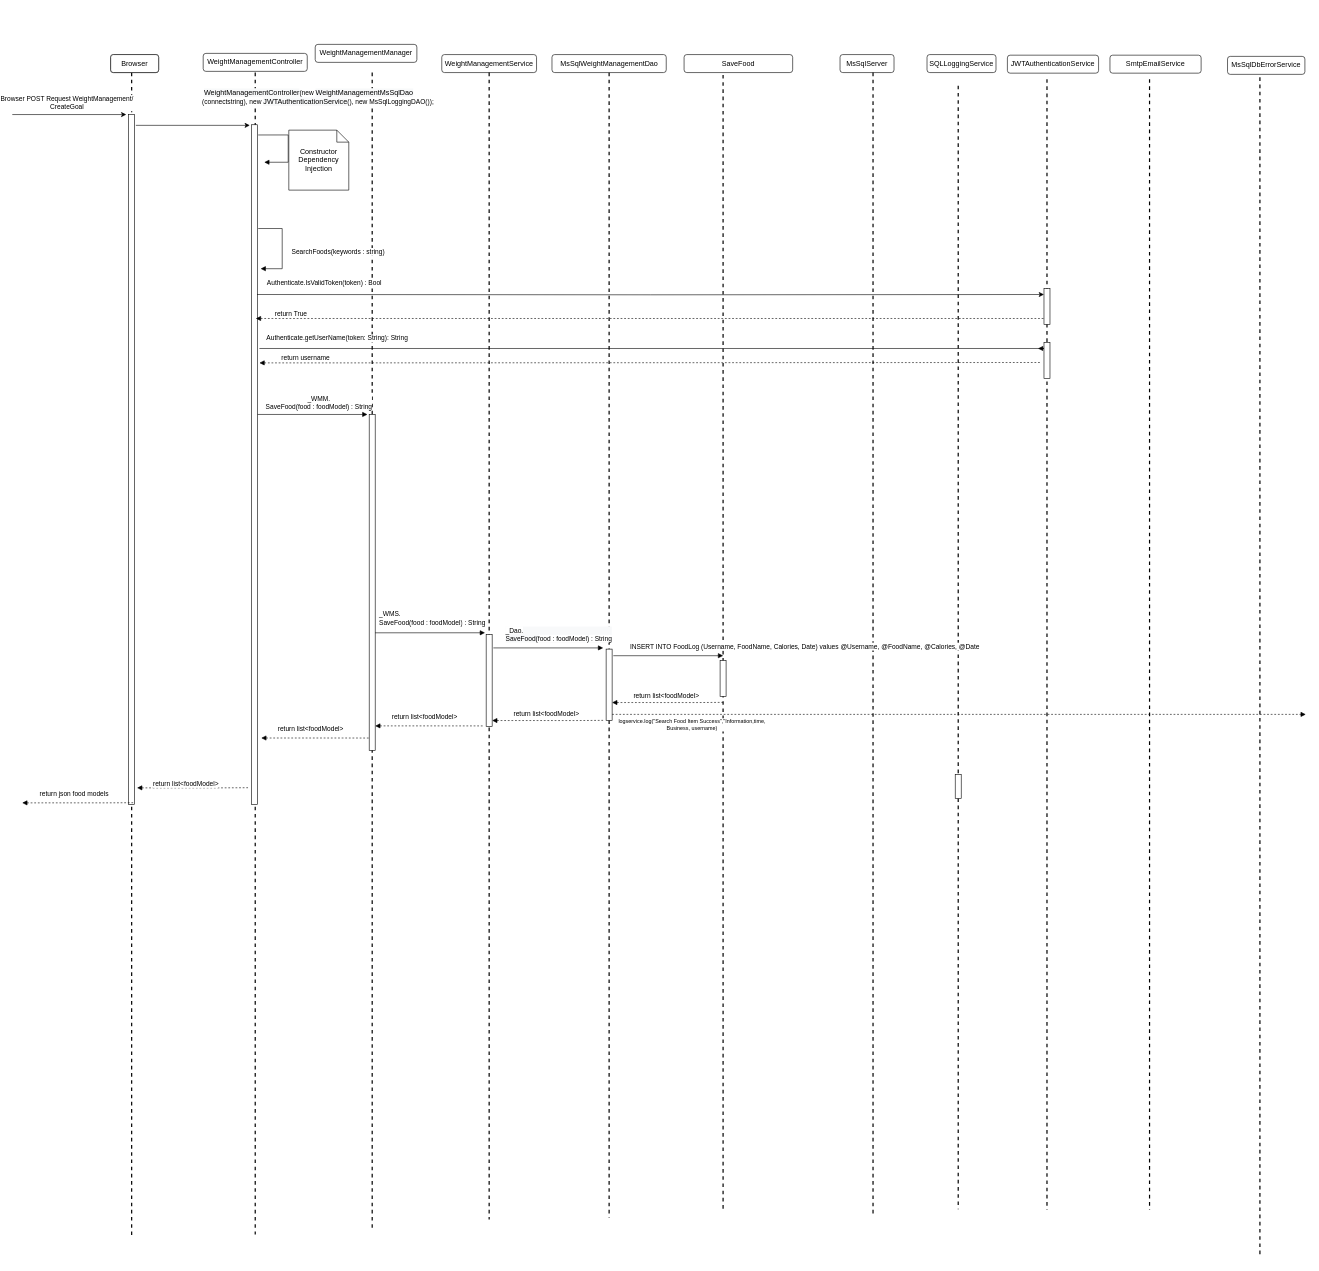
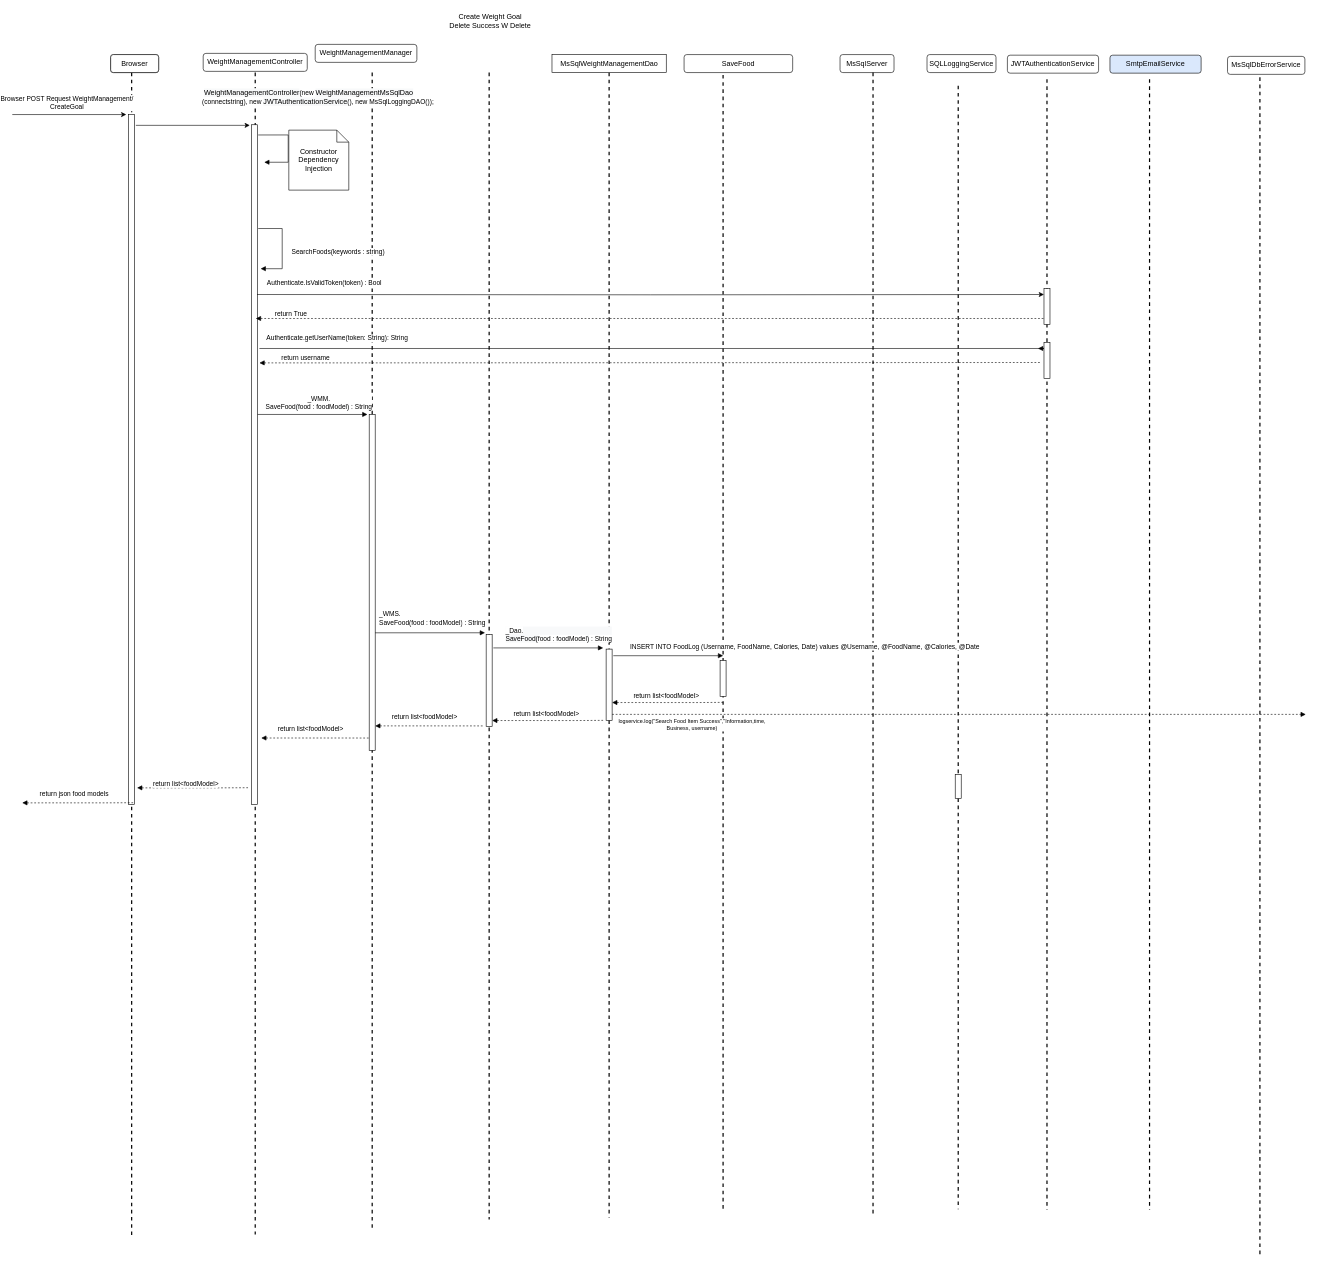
+ <mxCell id="10" value="Create Weight Goal Delete Success W Delete" style="text;html=1;strokeColor=none;fillColor=none;align=center;verticalAlign=middle;whiteSpace=wrap;rounded=0;" parent="1" vertex="1"><mxGeometry x="746" y="20" width="142" height="30" as="geometry" /></mxCell>
- <mxCell id="3" value="WeightManagementService" style="rounded=1;whiteSpace=wrap;html=1;" parent="1" vertex="1"><mxGeometry x="736" y="90" width="158" height="30" as="geometry" /></mxCell>
- <mxCell id="65" value="MsSqlWeightManagementDao" style="rounded=1;whiteSpace=wrap;html=1;" parent="1" vertex="1"><mxGeometry x="919.75" y="90" width="190.5" height="30" as="geometry" /></mxCell>
+ <mxCell id="65" value="MsSqlWeightManagementDao" style="whiteSpace=wrap;html=1;rounded=0;" parent="1" vertex="1"><mxGeometry x="919.75" y="90" width="190.5" height="30" as="geometry" /></mxCell>
- <mxCell id="41" value="SmtpEmailService" style="rounded=1;whiteSpace=wrap;html=1;" parent="1" vertex="1"><mxGeometry x="1850" y="91" width="152" height="30" as="geometry" /></mxCell>
+ <mxCell id="41" value="SmtpEmailService" style="rounded=1;whiteSpace=wrap;html=1;fillColor=#dae8fc;" parent="1" vertex="1"><mxGeometry x="1850" y="91" width="152" height="30" as="geometry" /></mxCell>
